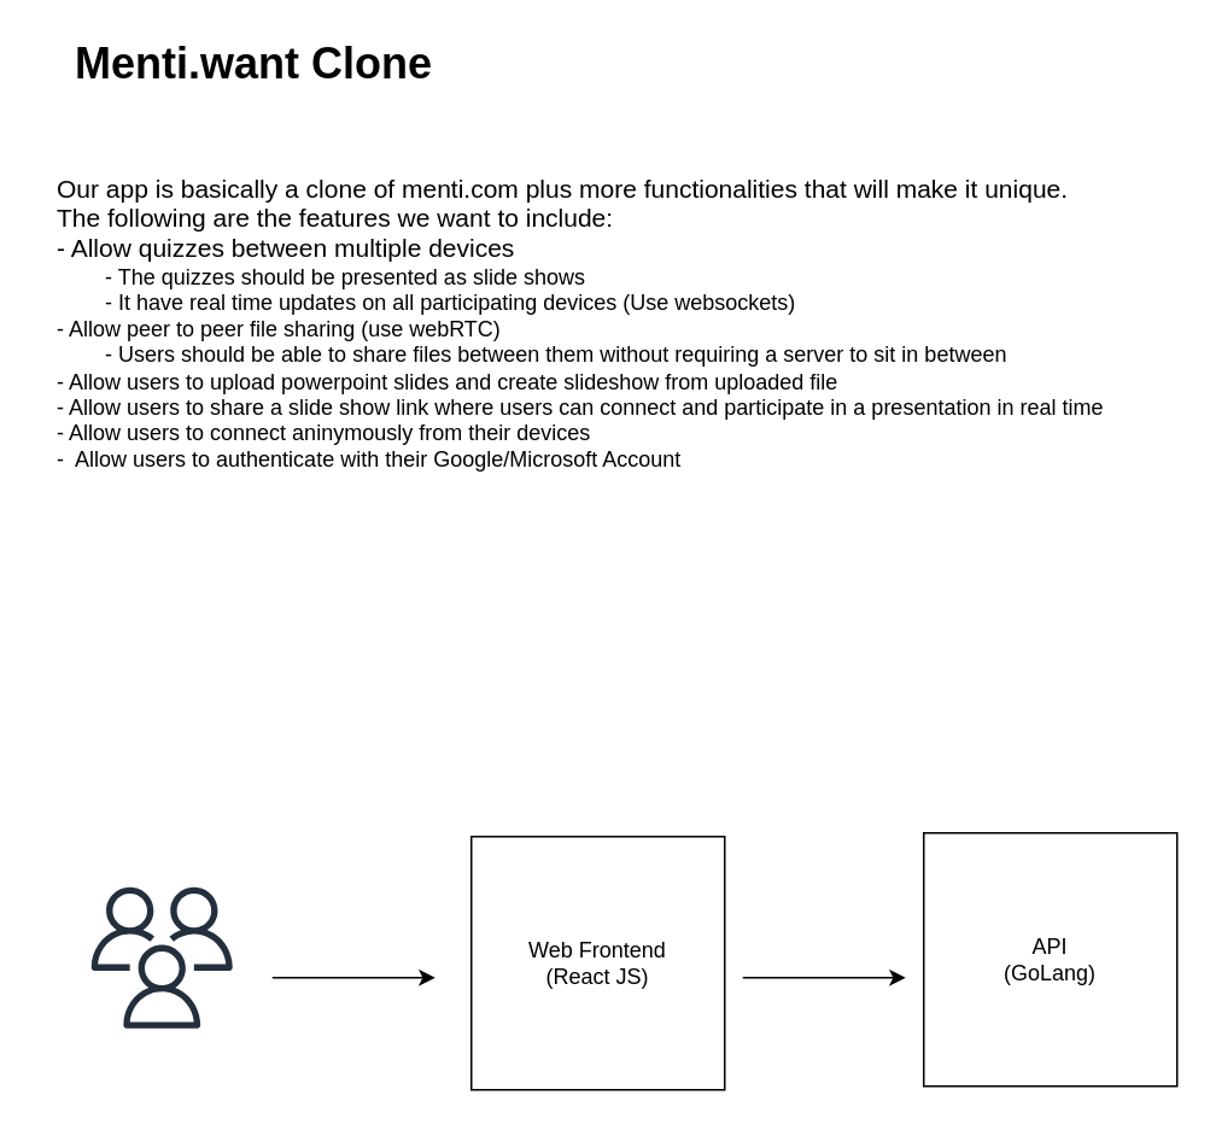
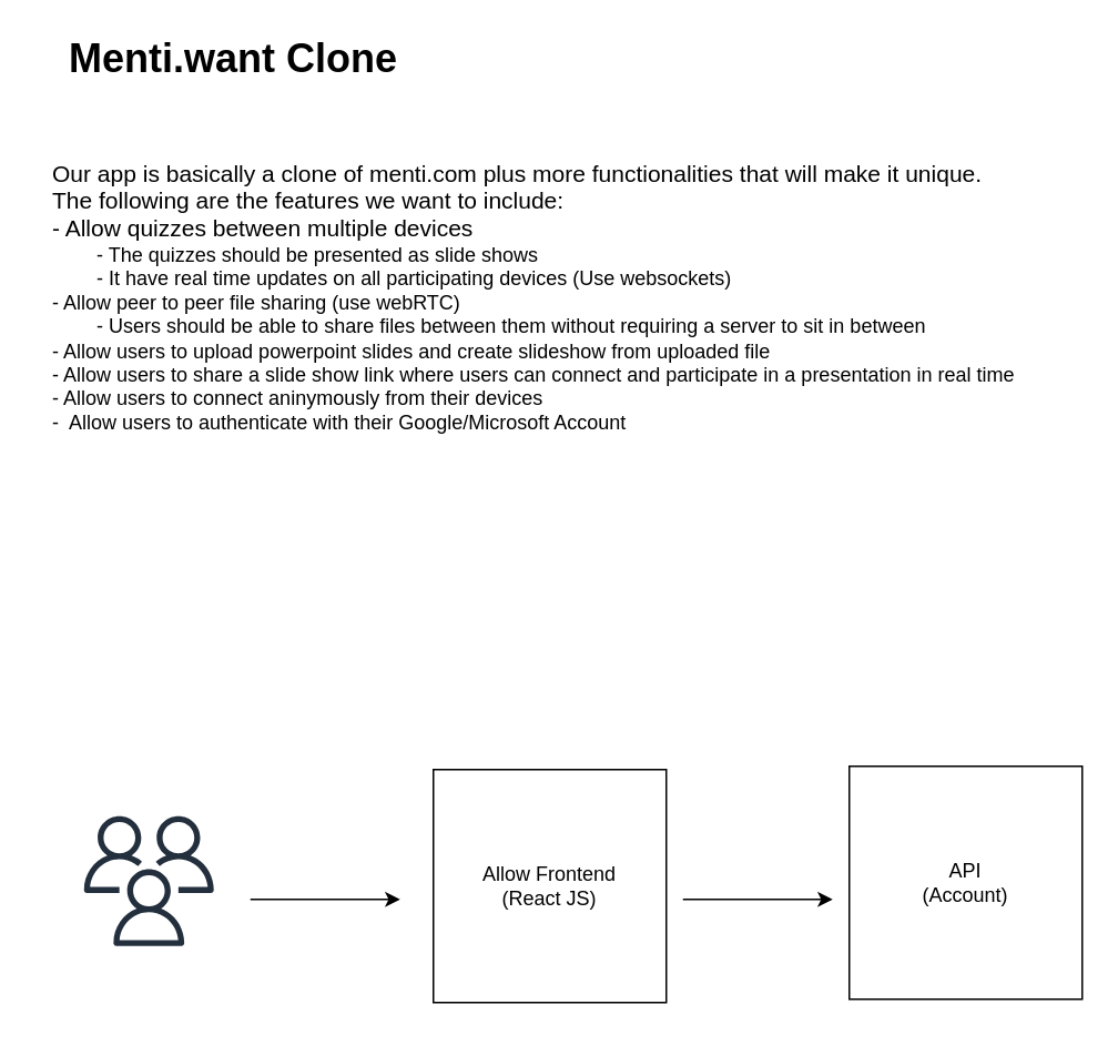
- <mxCell id="2" value="API&lt;br&gt;(GoLang)" style="whiteSpace=wrap;html=1;aspect=fixed;" parent="1" vertex="1"><mxGeometry x="510" y="460" width="140" height="140" as="geometry" /></mxCell>
+ <mxCell id="2" value="API&lt;br&gt;(Account)" style="whiteSpace=wrap;html=1;aspect=fixed;" parent="1" vertex="1"><mxGeometry x="510" y="460" width="140" height="140" as="geometry" /></mxCell>
- <mxCell id="5" value="Web Frontend&lt;br&gt;(React JS)" style="whiteSpace=wrap;html=1;aspect=fixed;" parent="1" vertex="1"><mxGeometry x="260" y="462" width="140" height="140" as="geometry" /></mxCell>
+ <mxCell id="5" value="Allow Frontend&lt;br&gt;(React JS)" style="whiteSpace=wrap;html=1;aspect=fixed;" parent="1" vertex="1"><mxGeometry x="260" y="462" width="140" height="140" as="geometry" /></mxCell>
